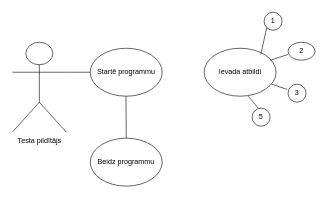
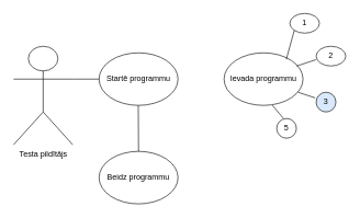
- <mxCell id="8" value="1" style="ellipse;whiteSpace=wrap;html=1;" parent="1" vertex="1"><mxGeometry x="440" y="20" width="30" height="30" as="geometry" /></mxCell>
+ <mxCell id="8" value="1" style="ellipse;whiteSpace=wrap;html=1;" parent="1" vertex="1"><mxGeometry x="440" y="20" width="45" height="30" as="geometry" /></mxCell>
- <mxCell id="7" value="Ievada atbildi" style="ellipse;whiteSpace=wrap;html=1;" parent="1" vertex="1"><mxGeometry x="340" y="80" width="120" height="80" as="geometry" /></mxCell>
+ <mxCell id="7" value="Ievada programmu" style="ellipse;whiteSpace=wrap;html=1;" parent="1" vertex="1"><mxGeometry x="340" y="80" width="120" height="80" as="geometry" /></mxCell>
- <mxCell id="11" value="3" style="ellipse;whiteSpace=wrap;html=1;" parent="1" vertex="1"><mxGeometry x="480" y="140" width="30" height="30" as="geometry" /></mxCell>
+ <mxCell id="11" value="3" style="ellipse;whiteSpace=wrap;html=1;fillColor=#dae8fc;" parent="1" vertex="1"><mxGeometry x="480" y="140" width="30" height="30" as="geometry" /></mxCell>
